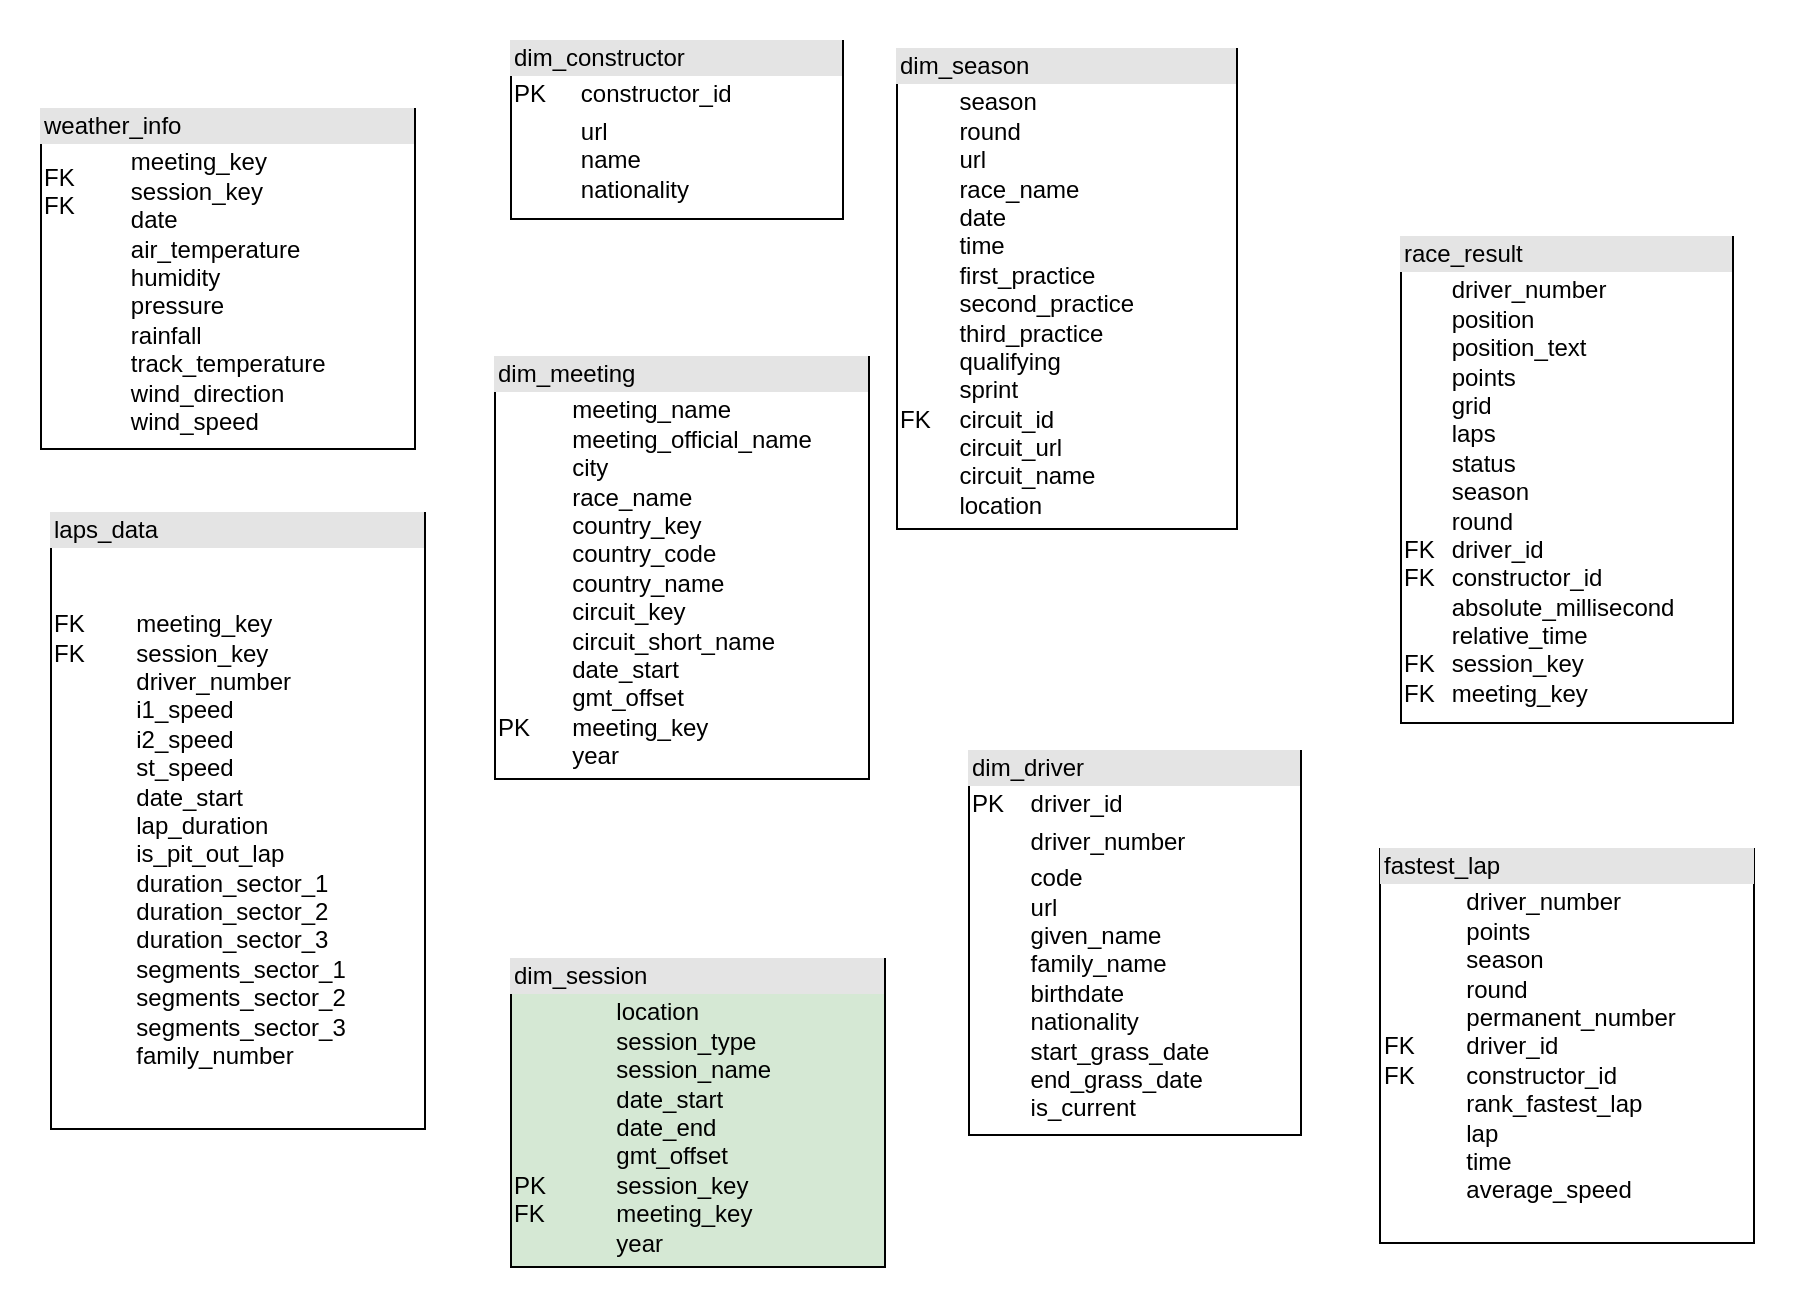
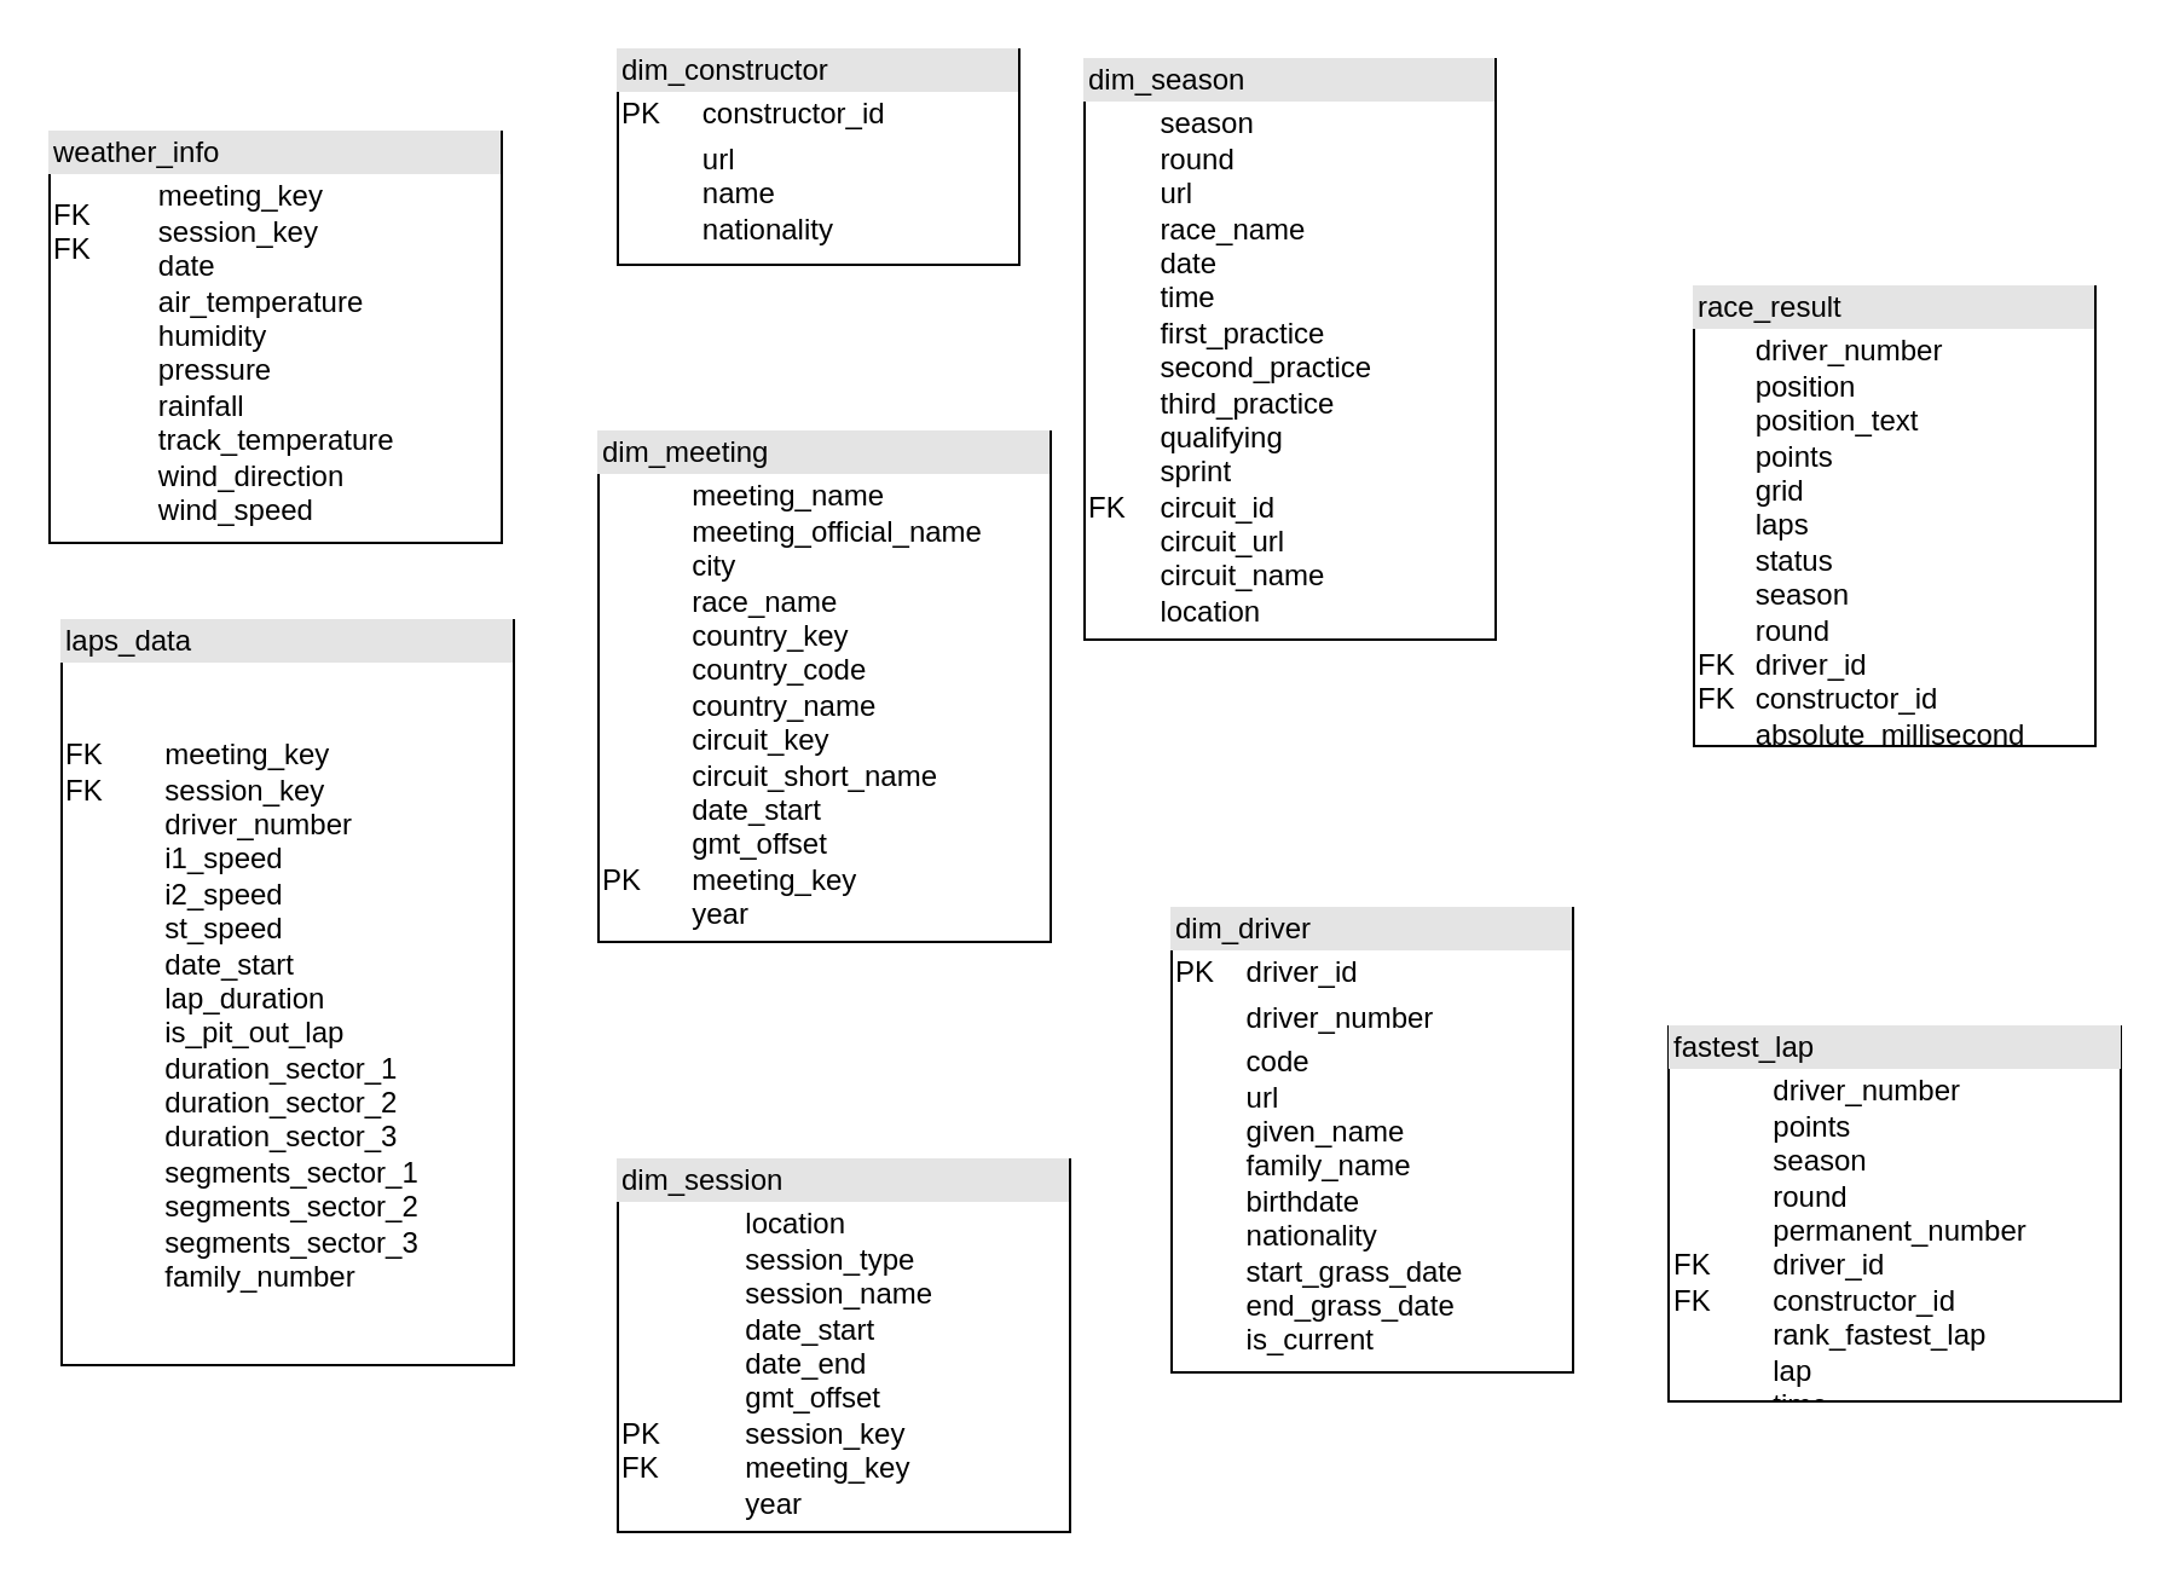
- <mxCell id="4" value="&lt;div style=&quot;box-sizing:border-box;width:100%;background:#e4e4e4;padding:2px;&quot;&gt;race_result&lt;/div&gt;&lt;table style=&quot;width:100%;font-size:1em;&quot; cellpadding=&quot;2&quot; cellspacing=&quot;0&quot;&gt;&lt;tbody&gt;&lt;tr&gt;&lt;td&gt;&lt;br&gt;&lt;br&gt;&lt;br&gt;&lt;br&gt;&lt;br&gt;&lt;br&gt;&lt;br&gt;&lt;br&gt;&lt;br&gt;FK&lt;br&gt;FK&lt;br&gt;&lt;br&gt;&lt;br&gt;FK&lt;br&gt;FK&lt;/td&gt;&lt;td&gt;driver_number&lt;br&gt;position&lt;br&gt;position_text&lt;br&gt;points&lt;br&gt;grid&lt;br&gt;laps&lt;br&gt;status&lt;br&gt;season&lt;br&gt;round&lt;br&gt;driver_id&lt;br&gt;constructor_id&lt;br&gt;absolute_millisecond&lt;br&gt;relative_time&lt;br&gt;session_key&lt;br&gt;meeting_key&lt;/td&gt;&lt;/tr&gt;&lt;/tbody&gt;&lt;/table&gt;" style="verticalAlign=top;align=left;overflow=fill;html=1;whiteSpace=wrap;" parent="1" vertex="1"><mxGeometry x="700" y="118" width="166" height="243" as="geometry" /></mxCell>
+ <mxCell id="4" value="&lt;div style=&quot;box-sizing:border-box;width:100%;background:#e4e4e4;padding:2px;&quot;&gt;race_result&lt;/div&gt;&lt;table style=&quot;width:100%;font-size:1em;&quot; cellpadding=&quot;2&quot; cellspacing=&quot;0&quot;&gt;&lt;tbody&gt;&lt;tr&gt;&lt;td&gt;&lt;br&gt;&lt;br&gt;&lt;br&gt;&lt;br&gt;&lt;br&gt;&lt;br&gt;&lt;br&gt;&lt;br&gt;&lt;br&gt;FK&lt;br&gt;FK&lt;br&gt;&lt;br&gt;&lt;br&gt;FK&lt;br&gt;FK&lt;/td&gt;&lt;td&gt;driver_number&lt;br&gt;position&lt;br&gt;position_text&lt;br&gt;points&lt;br&gt;grid&lt;br&gt;laps&lt;br&gt;status&lt;br&gt;season&lt;br&gt;round&lt;br&gt;driver_id&lt;br&gt;constructor_id&lt;br&gt;absolute_millisecond&lt;br&gt;relative_time&lt;br&gt;session_key&lt;br&gt;meeting_key&lt;/td&gt;&lt;/tr&gt;&lt;/tbody&gt;&lt;/table&gt;" style="verticalAlign=top;align=left;overflow=fill;html=1;whiteSpace=wrap;" parent="1" vertex="1"><mxGeometry x="700" y="118" width="166" height="190" as="geometry" /></mxCell>
- <mxCell id="10" value="&lt;div style=&quot;box-sizing:border-box;width:100%;background:#e4e4e4;padding:2px;&quot;&gt;fastest_lap&lt;/div&gt;&lt;table style=&quot;width:100%;font-size:1em;&quot; cellpadding=&quot;2&quot; cellspacing=&quot;0&quot;&gt;&lt;tbody&gt;&lt;tr&gt;&lt;td&gt;&lt;br&gt;&lt;br&gt;&lt;br&gt;&lt;br&gt;&lt;br&gt;FK&lt;br&gt;FK&lt;br&gt;&lt;br&gt;&lt;br&gt;&lt;br&gt;&lt;span style=&quot;white-space: pre;&quot;&gt;&#09;&lt;/span&gt;&lt;br&gt;&lt;/td&gt;&lt;td&gt;driver_number&lt;br&gt;points&lt;br&gt;season&lt;br&gt;round&lt;br&gt;permanent_number&lt;br&gt;driver_id&lt;br&gt;constructor_id&lt;br&gt;rank_fastest_lap&lt;br&gt;lap&lt;br&gt;time&lt;br&gt;average_speed&lt;br&gt;&lt;/td&gt;&lt;/tr&gt;&lt;/tbody&gt;&lt;/table&gt;" style="verticalAlign=top;align=left;overflow=fill;html=1;whiteSpace=wrap;" vertex="1" parent="1"><mxGeometry x="689.5" y="424" width="187" height="197" as="geometry" /></mxCell>
+ <mxCell id="10" value="&lt;div style=&quot;box-sizing:border-box;width:100%;background:#e4e4e4;padding:2px;&quot;&gt;fastest_lap&lt;/div&gt;&lt;table style=&quot;width:100%;font-size:1em;&quot; cellpadding=&quot;2&quot; cellspacing=&quot;0&quot;&gt;&lt;tbody&gt;&lt;tr&gt;&lt;td&gt;&lt;br&gt;&lt;br&gt;&lt;br&gt;&lt;br&gt;&lt;br&gt;FK&lt;br&gt;FK&lt;br&gt;&lt;br&gt;&lt;br&gt;&lt;br&gt;&lt;span style=&quot;white-space: pre;&quot;&gt;&#09;&lt;/span&gt;&lt;br&gt;&lt;/td&gt;&lt;td&gt;driver_number&lt;br&gt;points&lt;br&gt;season&lt;br&gt;round&lt;br&gt;permanent_number&lt;br&gt;driver_id&lt;br&gt;constructor_id&lt;br&gt;rank_fastest_lap&lt;br&gt;lap&lt;br&gt;time&lt;br&gt;average_speed&lt;br&gt;&lt;/td&gt;&lt;/tr&gt;&lt;/tbody&gt;&lt;/table&gt;" style="verticalAlign=top;align=left;overflow=fill;html=1;whiteSpace=wrap;" vertex="1" parent="1"><mxGeometry x="689.5" y="424" width="187" height="155" as="geometry" /></mxCell>
- <mxCell id="9" value="&lt;div style=&quot;box-sizing:border-box;width:100%;background:#e4e4e4;padding:2px;&quot;&gt;dim_session&lt;/div&gt;&lt;table style=&quot;width:100%;font-size:1em;&quot; cellpadding=&quot;2&quot; cellspacing=&quot;0&quot;&gt;&lt;tbody&gt;&lt;tr&gt;&lt;td&gt;&lt;br&gt;&lt;br&gt;&lt;br&gt;&lt;br&gt;&lt;br&gt;&lt;br&gt;PK&lt;br&gt;FK&lt;br&gt;&lt;span style=&quot;white-space: pre;&quot;&gt;&#09;&lt;/span&gt;&lt;br&gt;&lt;/td&gt;&lt;td&gt;location&lt;br&gt;session_type&lt;br&gt;session_name&lt;br&gt;date_start&lt;br&gt;date_end&lt;br&gt;gmt_offset&lt;br&gt;session_key&lt;br&gt;meeting_key&lt;br&gt;year&lt;/td&gt;&lt;/tr&gt;&lt;/tbody&gt;&lt;/table&gt;" style="verticalAlign=top;align=left;overflow=fill;html=1;whiteSpace=wrap;fillColor=#d5e8d4;" parent="1" vertex="1"><mxGeometry x="255" y="479" width="187" height="154" as="geometry" /></mxCell>
+ <mxCell id="9" value="&lt;div style=&quot;box-sizing:border-box;width:100%;background:#e4e4e4;padding:2px;&quot;&gt;dim_session&lt;/div&gt;&lt;table style=&quot;width:100%;font-size:1em;&quot; cellpadding=&quot;2&quot; cellspacing=&quot;0&quot;&gt;&lt;tbody&gt;&lt;tr&gt;&lt;td&gt;&lt;br&gt;&lt;br&gt;&lt;br&gt;&lt;br&gt;&lt;br&gt;&lt;br&gt;PK&lt;br&gt;FK&lt;br&gt;&lt;span style=&quot;white-space: pre;&quot;&gt;&#09;&lt;/span&gt;&lt;br&gt;&lt;/td&gt;&lt;td&gt;location&lt;br&gt;session_type&lt;br&gt;session_name&lt;br&gt;date_start&lt;br&gt;date_end&lt;br&gt;gmt_offset&lt;br&gt;session_key&lt;br&gt;meeting_key&lt;br&gt;year&lt;/td&gt;&lt;/tr&gt;&lt;/tbody&gt;&lt;/table&gt;" style="verticalAlign=top;align=left;overflow=fill;html=1;whiteSpace=wrap;" parent="1" vertex="1"><mxGeometry x="255" y="479" width="187" height="154" as="geometry" /></mxCell>
